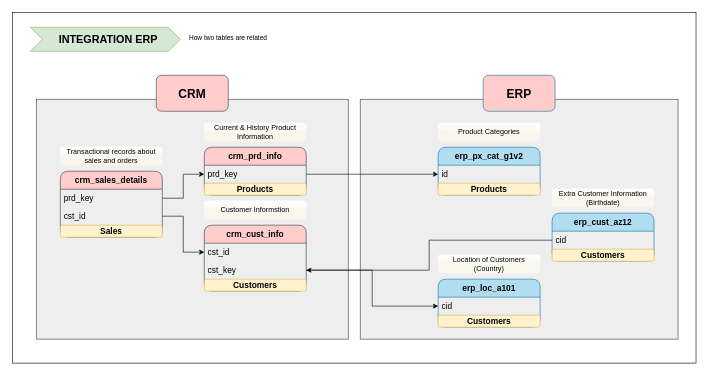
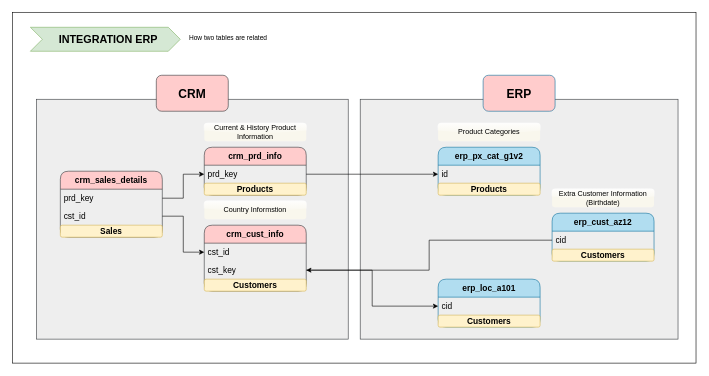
- <mxCell id="10" value="Transactional records about sales and orders" style="text;html=1;align=center;verticalAlign=middle;whiteSpace=wrap;rounded=1;fillColor=#f9f7ed;strokeColor=none;glass=1;" parent="1" vertex="1"><mxGeometry x="100" y="245" width="170" height="30" as="geometry" /></mxCell>
- <mxCell id="19" value="Customer Informstion" style="text;html=1;align=center;verticalAlign=middle;whiteSpace=wrap;rounded=1;fillColor=#f9f7ed;strokeColor=none;glass=1;" parent="1" vertex="1"><mxGeometry x="340" y="335" width="170" height="30" as="geometry" /></mxCell>
+ <mxCell id="19" value="Country Informstion" style="text;html=1;align=center;verticalAlign=middle;whiteSpace=wrap;rounded=1;fillColor=#f9f7ed;strokeColor=none;glass=1;" parent="1" vertex="1"><mxGeometry x="340" y="335" width="170" height="30" as="geometry" /></mxCell>
- <mxCell id="34" value="Location of Customers (Country)" style="text;html=1;align=center;verticalAlign=middle;whiteSpace=wrap;rounded=1;fillColor=#f9f7ed;strokeColor=none;glass=1;" parent="1" vertex="1"><mxGeometry x="730" y="425" width="170" height="30" as="geometry" /></mxCell>
